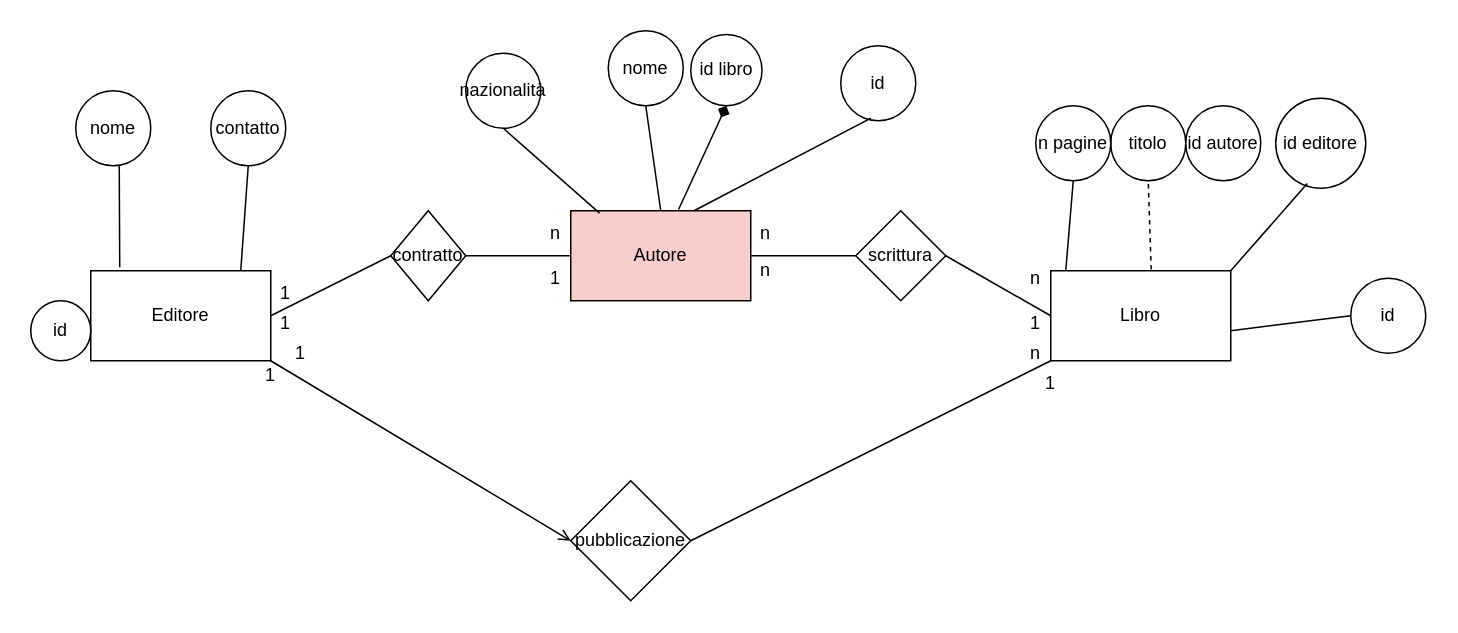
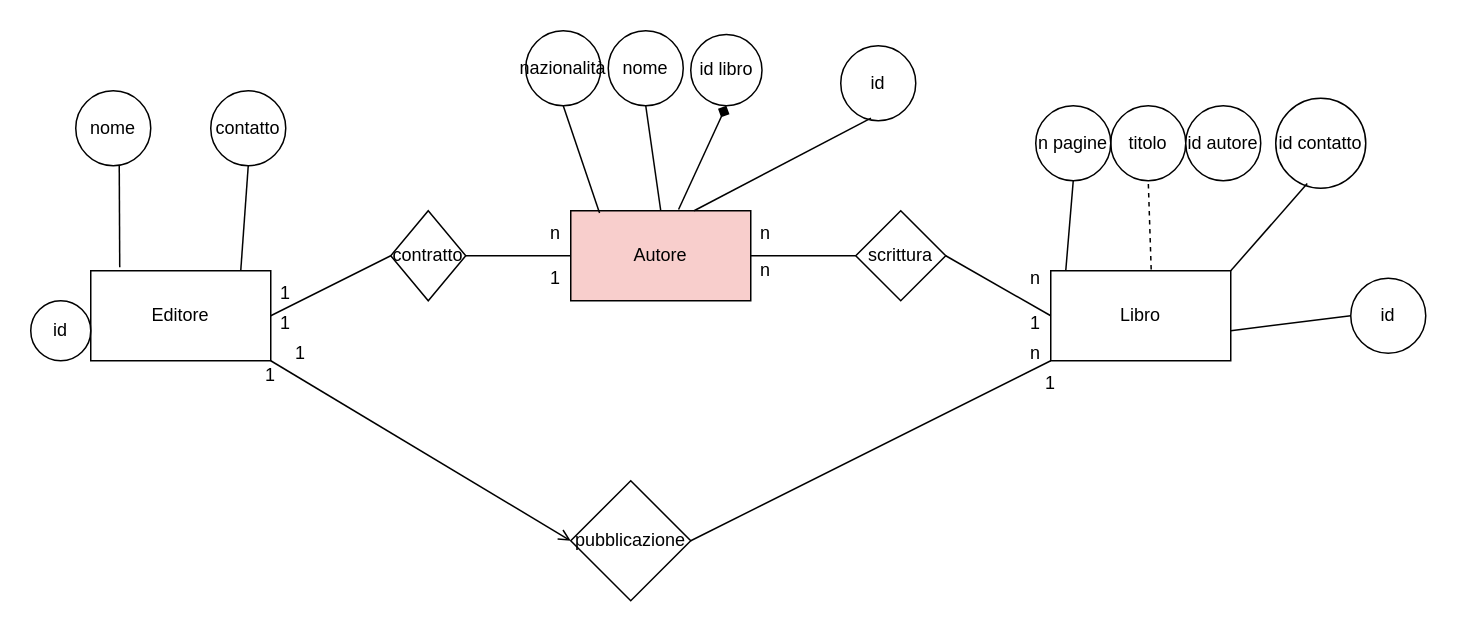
- <mxCell id="34" value="nazionalità" style="ellipse;whiteSpace=wrap;html=1;aspect=fixed;" vertex="1" parent="1"><mxGeometry x="310" y="35" width="50" height="50" as="geometry" /></mxCell>
+ <mxCell id="34" value="nazionalità" style="ellipse;whiteSpace=wrap;html=1;aspect=fixed;" vertex="1" parent="1"><mxGeometry x="350" y="20" width="50" height="50" as="geometry" /></mxCell>
- <mxCell id="42" value="id editore" style="ellipse;whiteSpace=wrap;html=1;aspect=fixed;" vertex="1" parent="1"><mxGeometry x="850" y="65" width="60" height="60" as="geometry" /></mxCell>
+ <mxCell id="42" value="id contatto" style="ellipse;whiteSpace=wrap;html=1;aspect=fixed;" vertex="1" parent="1"><mxGeometry x="850" y="65" width="60" height="60" as="geometry" /></mxCell>
